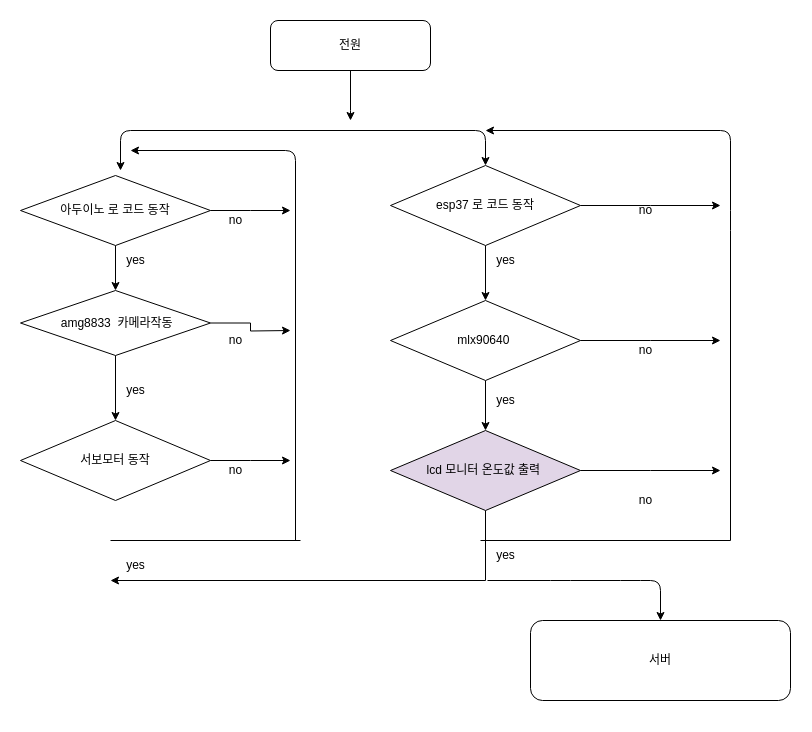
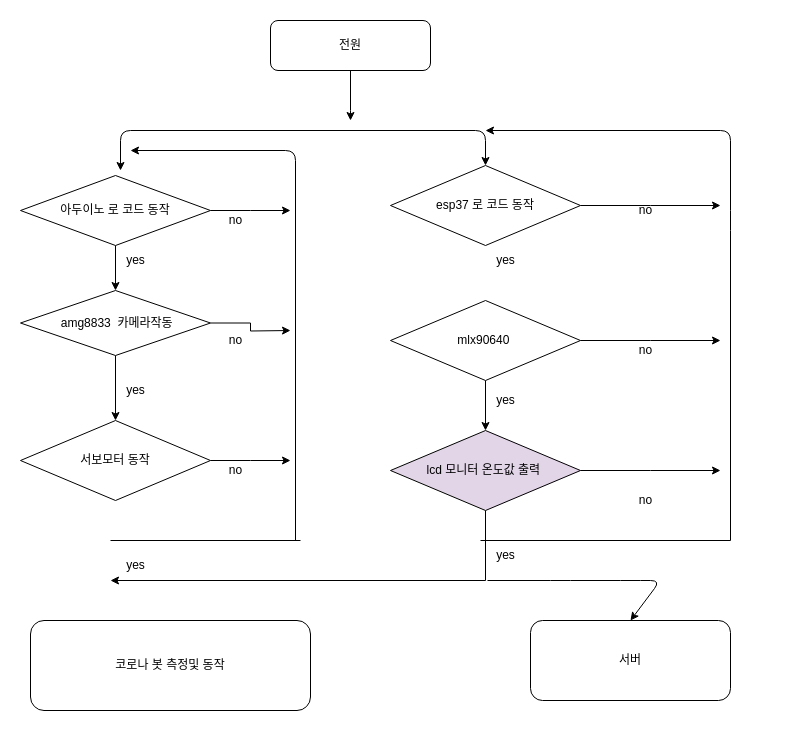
- <mxCell id="12" style="edgeStyle=orthogonalEdgeStyle;rounded=0;orthogonalLoop=1;jettySize=auto;html=1;entryX=0.5;entryY=0;entryDx=0;entryDy=0;" edge="1" parent="1" source="14" target="18"><mxGeometry relative="1" as="geometry"><mxPoint x="485" y="280" as="targetPoint" /></mxGeometry></mxCell>
- <mxCell id="39" value="서버" style="rounded=1;whiteSpace=wrap;html=1;" vertex="1" parent="1"><mxGeometry x="530" y="620" width="260" height="80" as="geometry" /></mxCell>
+ <mxCell id="39" value="서버" style="rounded=1;whiteSpace=wrap;html=1;" vertex="1" parent="1"><mxGeometry x="530" y="620" width="200" height="80" as="geometry" /></mxCell>
+ <mxCell id="24" value="코로나 봇 측정및 동작" style="rounded=1;whiteSpace=wrap;html=1;" vertex="1" parent="1"><mxGeometry x="30" y="620" width="280" height="90" as="geometry" /></mxCell>
